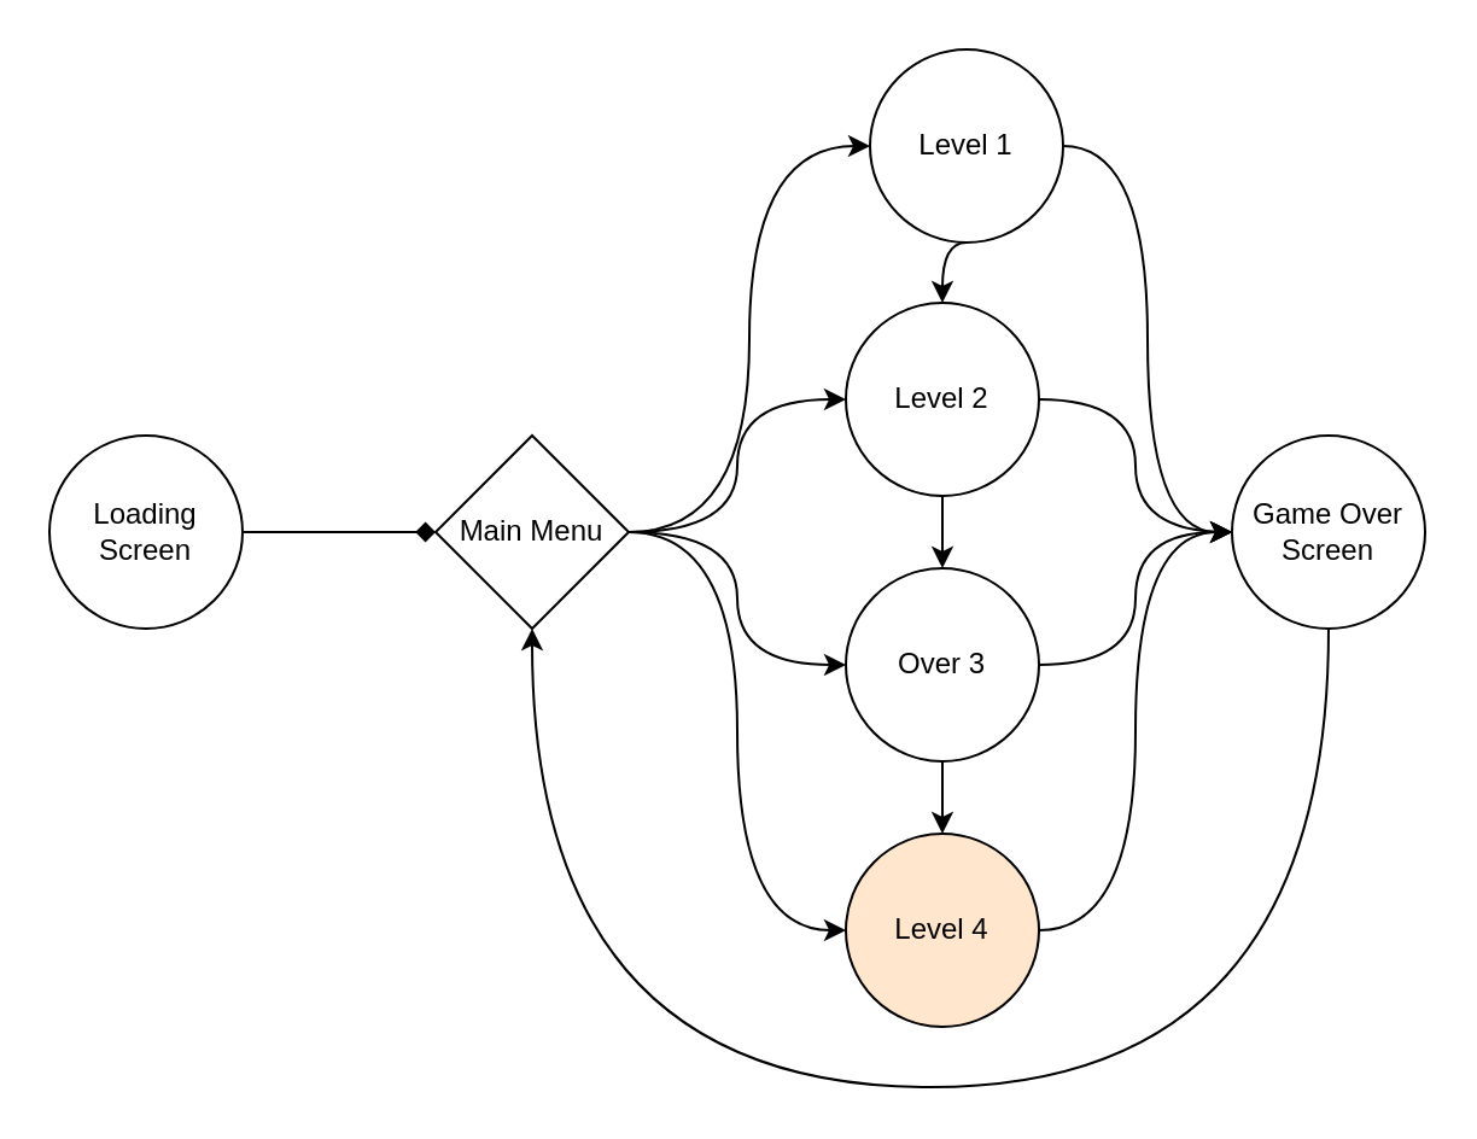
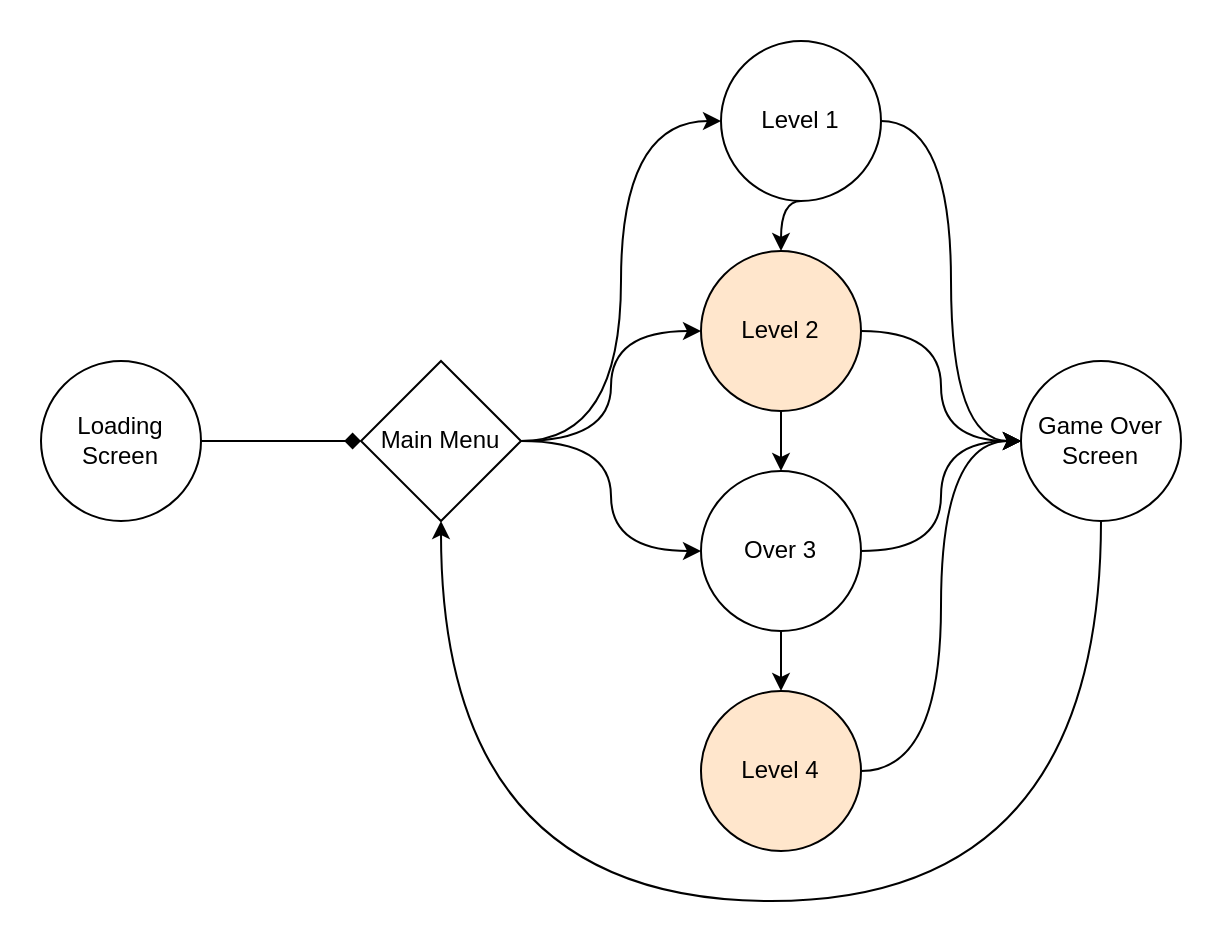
- <mxCell id="14" value="Level 2" style="ellipse;whiteSpace=wrap;html=1;aspect=fixed;" vertex="1" parent="1"><mxGeometry x="350" y="125" width="80" height="80" as="geometry" /></mxCell>
+ <mxCell id="14" value="Level 2" style="ellipse;whiteSpace=wrap;html=1;aspect=fixed;fillColor=#ffe6cc;" vertex="1" parent="1"><mxGeometry x="350" y="125" width="80" height="80" as="geometry" /></mxCell>
- <mxCell id="12" style="edgeStyle=orthogonalEdgeStyle;curved=1;rounded=0;orthogonalLoop=1;jettySize=auto;html=1;entryX=0;entryY=0.5;entryDx=0;entryDy=0;endArrow=open;" edge="1" parent="1" source="14" target="21"><mxGeometry relative="1" as="geometry" /></mxCell>
+ <mxCell id="12" style="edgeStyle=orthogonalEdgeStyle;curved=1;rounded=0;orthogonalLoop=1;jettySize=auto;html=1;entryX=0;entryY=0.5;entryDx=0;entryDy=0;" edge="1" parent="1" source="14" target="21"><mxGeometry relative="1" as="geometry" /></mxCell>
- <mxCell id="7" style="edgeStyle=orthogonalEdgeStyle;curved=1;rounded=0;orthogonalLoop=1;jettySize=auto;html=1;entryX=0;entryY=0.5;entryDx=0;entryDy=0;" edge="1" parent="1" source="8" target="19"><mxGeometry relative="1" as="geometry" /></mxCell>
